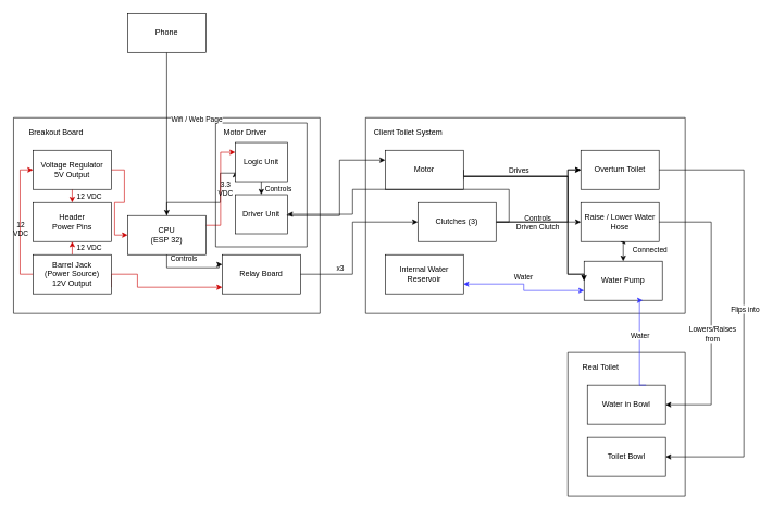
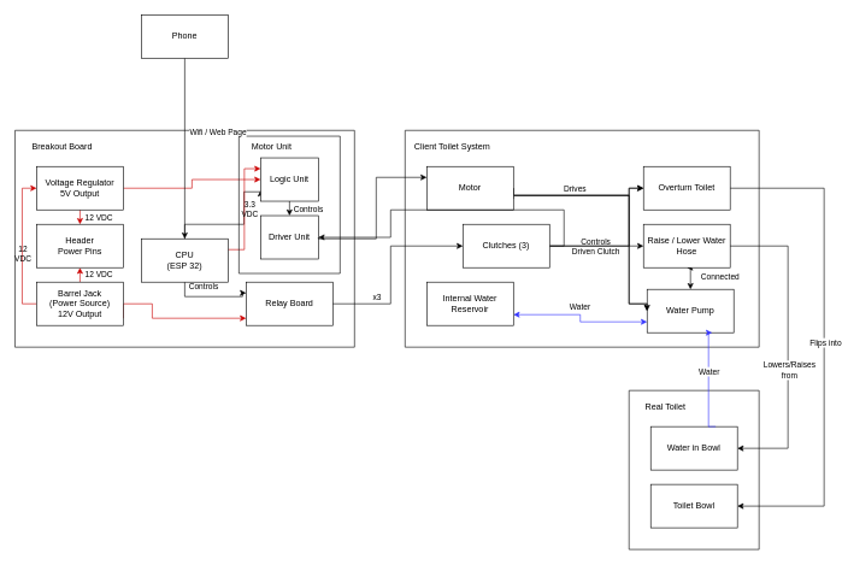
- <mxCell id="24" value="Motor Driver" style="text;html=1;align=center;verticalAlign=middle;resizable=0;points=[];autosize=1;strokeColor=none;fillColor=none;" parent="20" vertex="1"><mxGeometry width="90" height="30" as="geometry" /></mxCell>
+ <mxCell id="24" value="Motor Unit" style="text;html=1;align=center;verticalAlign=middle;resizable=0;points=[];autosize=1;strokeColor=none;fillColor=none;" parent="20" vertex="1"><mxGeometry width="90" height="30" as="geometry" /></mxCell>
- <mxCell id="4" style="edgeStyle=orthogonalEdgeStyle;rounded=0;orthogonalLoop=1;jettySize=auto;html=1;exitX=1;exitY=0.5;exitDx=0;exitDy=0;entryX=0;entryY=0.5;entryDx=0;entryDy=0;fillColor=#f8cecc;strokeColor=#CC0000;" parent="2" source="6" target="14" edge="1"><mxGeometry relative="1" as="geometry" /></mxCell>
+ <mxCell id="4" style="edgeStyle=orthogonalEdgeStyle;rounded=0;orthogonalLoop=1;jettySize=auto;html=1;exitX=1;exitY=0.5;exitDx=0;exitDy=0;fillColor=#f8cecc;strokeColor=#CC0000;" parent="2" source="6" target="23" edge="1"><mxGeometry relative="1" as="geometry" /></mxCell>
